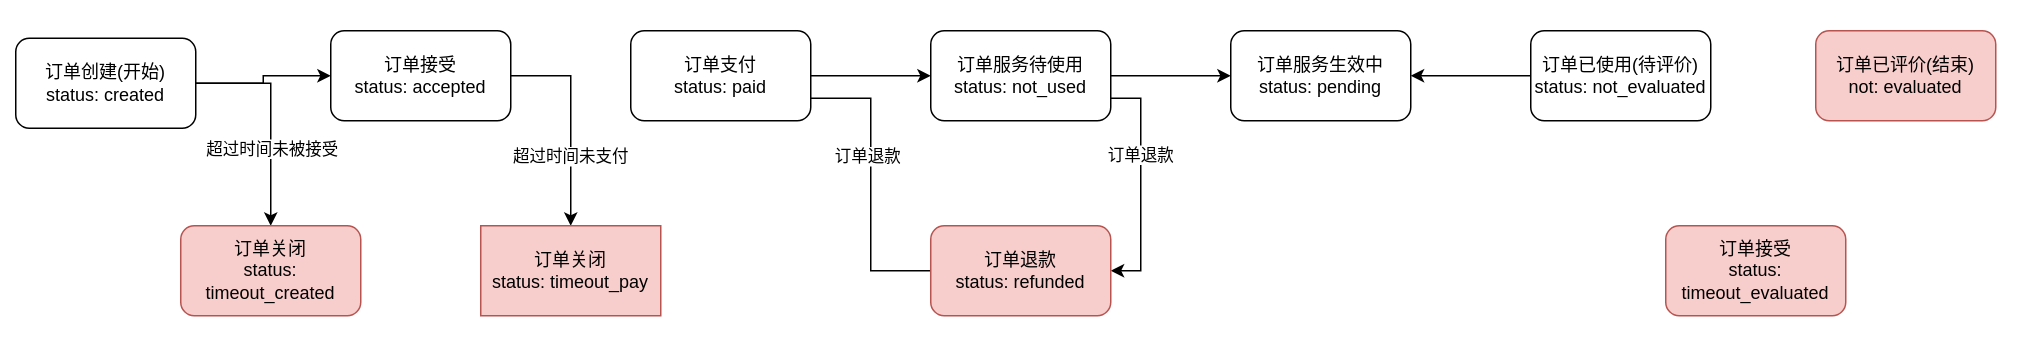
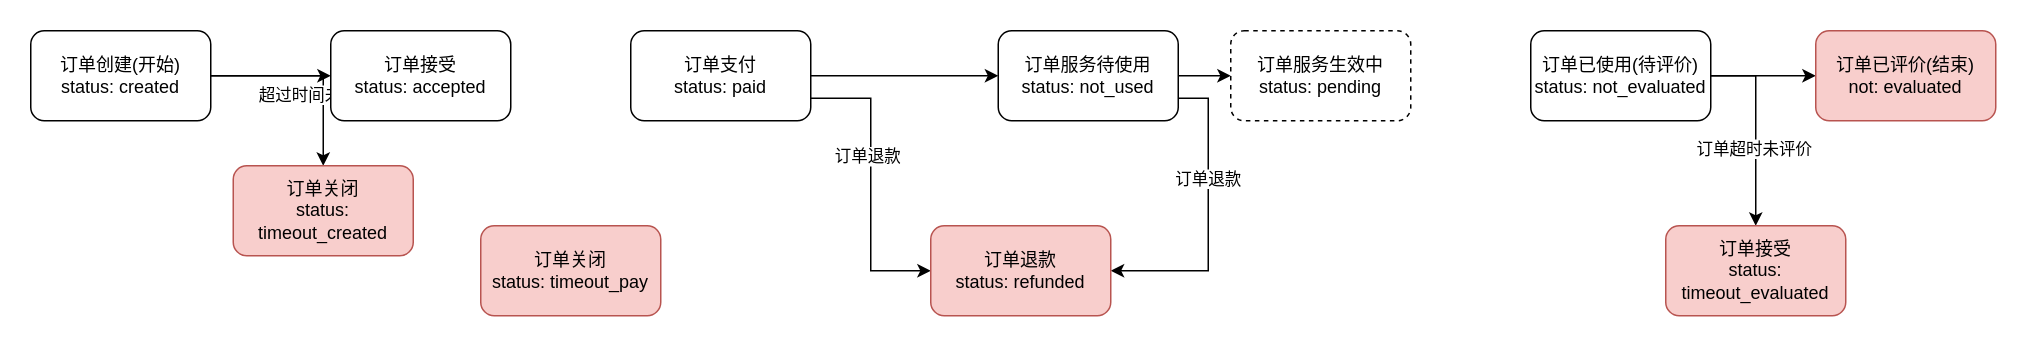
- <mxCell id="16" value="订单服务待使用&lt;br&gt;status: not_used" style="whiteSpace=wrap;html=1;rounded=1;" parent="1" vertex="1"><mxGeometry x="620" width="120" height="60" as="geometry" y="20" /></mxCell>
+ <mxCell id="16" value="订单服务待使用&lt;br&gt;status: not_used" style="whiteSpace=wrap;html=1;rounded=1;" parent="1" vertex="1"><mxGeometry x="665" y="20" width="120" height="60" as="geometry" /></mxCell>
- <mxCell id="17" value="订单服务生效中&lt;div&gt;status: pending&lt;/div&gt;" style="whiteSpace=wrap;html=1;rounded=1;" parent="1" vertex="1"><mxGeometry x="820" width="120" height="60" as="geometry" y="20" /></mxCell>
+ <mxCell id="17" value="订单服务生效中&lt;div&gt;status: pending&lt;/div&gt;" style="whiteSpace=wrap;html=1;rounded=1;dashed=1;" parent="1" vertex="1"><mxGeometry x="820" width="120" height="60" as="geometry" y="20" /></mxCell>
- <mxCell id="18" value="" style="edgeStyle=orthogonalEdgeStyle;rounded=0;orthogonalLoop=1;jettySize=auto;html=1;" parent="1" source="21" target="17" edge="1"><mxGeometry relative="1" as="geometry" /></mxCell>
+ <mxCell id="18" value="" style="edgeStyle=orthogonalEdgeStyle;rounded=0;orthogonalLoop=1;jettySize=auto;html=1;" parent="1" source="21" target="22" edge="1"><mxGeometry relative="1" as="geometry" /></mxCell>
- <mxCell id="5" value="订单创建(开始)&lt;div&gt;status: created&lt;/div&gt;" style="rounded=1;whiteSpace=wrap;html=1;" parent="1" vertex="1"><mxGeometry x="10" y="25" width="120" height="60" as="geometry" /></mxCell>
+ <mxCell id="5" value="订单创建(开始)&lt;div&gt;status: created&lt;/div&gt;" style="rounded=1;whiteSpace=wrap;html=1;" parent="1" vertex="1"><mxGeometry x="20" width="120" height="60" as="geometry" y="20" /></mxCell>
- <mxCell id="6" style="edgeStyle=orthogonalEdgeStyle;rounded=0;orthogonalLoop=1;jettySize=auto;html=1;exitX=1;exitY=0.5;exitDx=0;exitDy=0;entryX=0.5;entryY=0;entryDx=0;entryDy=0;" parent="1" source="8" target="24" edge="1"><mxGeometry relative="1" as="geometry" /></mxCell>
- <mxCell id="7" value="超过时间未支付" style="edgeLabel;html=1;align=center;verticalAlign=middle;resizable=0;points=[];" parent="6" vertex="1" connectable="0"><mxGeometry x="0.322" y="-1" relative="1" as="geometry"><mxPoint as="offset" /></mxGeometry></mxCell>
+ <mxCell id="19" style="edgeStyle=orthogonalEdgeStyle;rounded=0;orthogonalLoop=1;jettySize=auto;html=1;exitX=1;exitY=0.5;exitDx=0;exitDy=0;entryX=0.5;entryY=0;entryDx=0;entryDy=0;" parent="1" source="21" target="26" edge="1"><mxGeometry relative="1" as="geometry" /></mxCell>
+ <mxCell id="20" value="订单超时未评价" style="edgeLabel;html=1;align=center;verticalAlign=middle;resizable=0;points=[];" parent="19" vertex="1" connectable="0"><mxGeometry x="0.197" y="-2" relative="1" as="geometry"><mxPoint as="offset" /></mxGeometry></mxCell>
- <mxCell id="23" value="订单关闭&lt;br&gt;status: timeout_created" style="rounded=1;whiteSpace=wrap;html=1;fillColor=#f8cecc;strokeColor=#b85450;" parent="1" vertex="1"><mxGeometry x="120" y="150" width="120" height="60" as="geometry" /></mxCell>
+ <mxCell id="23" value="订单关闭&lt;br&gt;status: timeout_created" style="rounded=1;whiteSpace=wrap;html=1;fillColor=#f8cecc;strokeColor=#b85450;" parent="1" vertex="1"><mxGeometry x="155" y="110" width="120" height="60" as="geometry" /></mxCell>
- <mxCell id="24" value="订单关闭&lt;div&gt;status: timeout_pay&lt;/div&gt;" style="whiteSpace=wrap;html=1;fillColor=#f8cecc;strokeColor=#b85450;rounded=0;" parent="1" vertex="1"><mxGeometry x="320" y="150" width="120" height="60" as="geometry" /></mxCell>
+ <mxCell id="24" value="订单关闭&lt;div&gt;status: timeout_pay&lt;/div&gt;" style="rounded=1;whiteSpace=wrap;html=1;fillColor=#f8cecc;strokeColor=#b85450;" parent="1" vertex="1"><mxGeometry x="320" y="150" width="120" height="60" as="geometry" /></mxCell>
- <mxCell id="10" style="edgeStyle=orthogonalEdgeStyle;rounded=0;orthogonalLoop=1;jettySize=auto;html=1;exitX=1;exitY=0.75;exitDx=0;exitDy=0;entryX=0;entryY=0.5;entryDx=0;entryDy=0;endArrow=none;" parent="1" source="12" target="25" edge="1"><mxGeometry relative="1" as="geometry" /></mxCell>
+ <mxCell id="10" style="edgeStyle=orthogonalEdgeStyle;rounded=0;orthogonalLoop=1;jettySize=auto;html=1;exitX=1;exitY=0.75;exitDx=0;exitDy=0;entryX=0;entryY=0.5;entryDx=0;entryDy=0;" parent="1" source="12" target="25" edge="1"><mxGeometry relative="1" as="geometry" /></mxCell>
